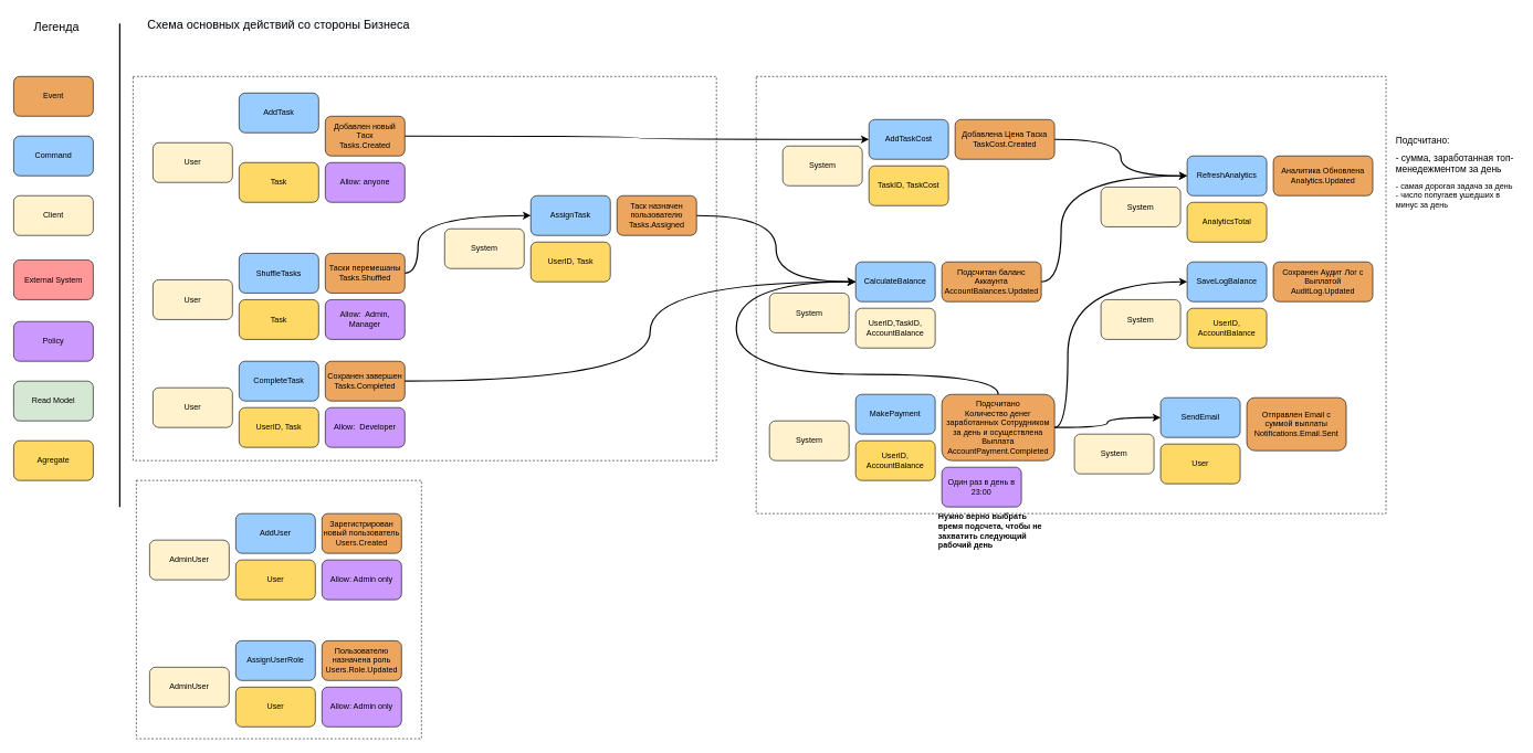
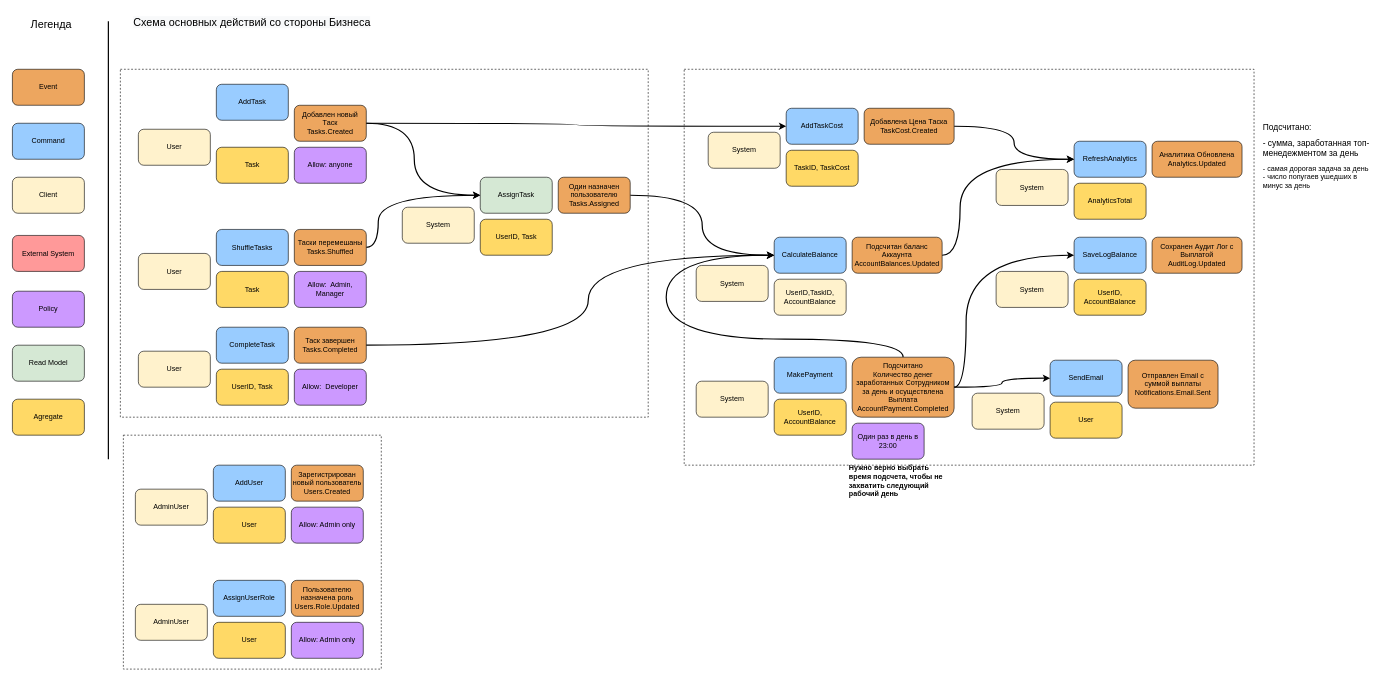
+ <mxCell id="20" style="edgeStyle=orthogonalEdgeStyle;curved=1;rounded=0;orthogonalLoop=1;jettySize=auto;html=1;exitX=1;exitY=0.5;exitDx=0;exitDy=0;entryX=0;entryY=0.5;entryDx=0;entryDy=0;fontSize=18;startArrow=none;startFill=0;endArrow=classic;endFill=1;strokeWidth=2;" edge="1" parent="1" source="17" target="25"><mxGeometry relative="1" as="geometry"><Array as="points"><mxPoint x="690" y="205" /><mxPoint x="690" y="325" /></Array></mxGeometry></mxCell>
- <mxCell id="25" value="AssignTask" style="rounded=1;whiteSpace=wrap;html=1;fillColor=#99CCFF;" vertex="1" parent="1"><mxGeometry x="800" y="295" width="120" height="60" as="geometry" /></mxCell>
+ <mxCell id="25" value="AssignTask" style="rounded=1;whiteSpace=wrap;html=1;fillColor=#d5e8d4;" vertex="1" parent="1"><mxGeometry x="800" y="295" width="120" height="60" as="geometry" /></mxCell>
- <mxCell id="28" value="Таск назначен пользователю&lt;br&gt;Tasks.Assigned" style="rounded=1;whiteSpace=wrap;html=1;fillColor=#EDA65F;" vertex="1" parent="1"><mxGeometry x="930" y="295" width="120" height="60" as="geometry" /></mxCell>
+ <mxCell id="28" value="Один назначен пользователю&lt;br&gt;Tasks.Assigned" style="rounded=1;whiteSpace=wrap;html=1;fillColor=#EDA65F;" vertex="1" parent="1"><mxGeometry x="930" y="295" width="120" height="60" as="geometry" /></mxCell>
- <mxCell id="18" value="Сохранен завершен&lt;br&gt;Tasks.Completed" style="rounded=1;whiteSpace=wrap;html=1;fillColor=#EDA65F;" vertex="1" parent="1"><mxGeometry x="490" y="545" width="120" height="60" as="geometry" /></mxCell>
+ <mxCell id="18" value="Таск завершен&lt;br&gt;Tasks.Completed" style="rounded=1;whiteSpace=wrap;html=1;fillColor=#EDA65F;" vertex="1" parent="1"><mxGeometry x="490" y="545" width="120" height="60" as="geometry" /></mxCell>
